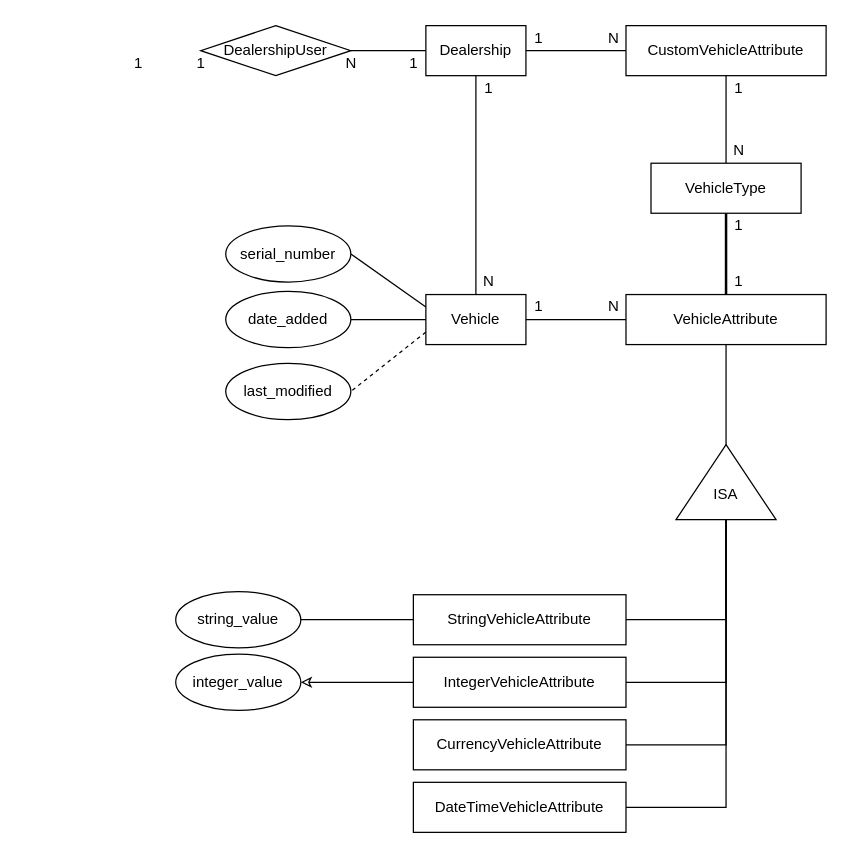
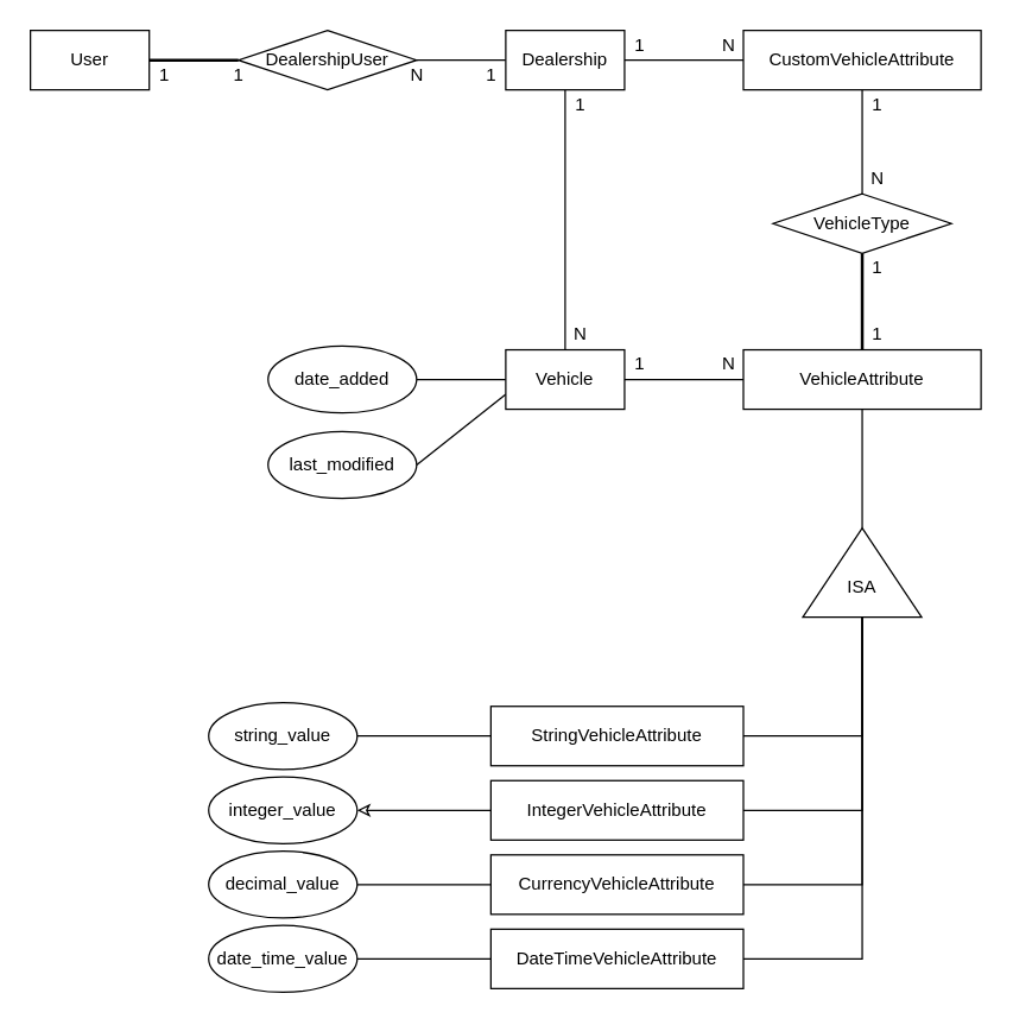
+ <mxCell id="3" value="User" style="rounded=0;whiteSpace=wrap;html=1;" vertex="1" parent="1"><mxGeometry x="20" y="20" width="80" height="40" as="geometry" /></mxCell>
+ <mxCell id="2" style="edgeStyle=orthogonalEdgeStyle;rounded=0;orthogonalLoop=1;jettySize=auto;html=1;exitX=1;exitY=0.5;exitDx=0;exitDy=0;entryX=0;entryY=0.5;entryDx=0;entryDy=0;strokeWidth=2;endArrow=none;endFill=0;" edge="1" parent="1" source="3" target="8"><mxGeometry relative="1" as="geometry" /></mxCell>
- <mxCell id="43" value="VehicleType" style="whiteSpace=wrap;html=1;rounded=0;" vertex="1" parent="1"><mxGeometry x="520" y="130" width="120" height="40" as="geometry" /></mxCell>
+ <mxCell id="43" value="VehicleType" style="rhombus;whiteSpace=wrap;html=1;" vertex="1" parent="1"><mxGeometry x="520" y="130" width="120" height="40" as="geometry" /></mxCell>
- <mxCell id="52" value="serial_number" style="ellipse;whiteSpace=wrap;html=1;" vertex="1" parent="1"><mxGeometry x="180" y="180" width="100" height="45" as="geometry" /></mxCell>
- <mxCell id="10" style="rounded=0;orthogonalLoop=1;jettySize=auto;html=1;exitX=0;exitY=0.25;exitDx=0;exitDy=0;entryX=1;entryY=0.5;entryDx=0;entryDy=0;endArrow=none;endFill=0;strokeWidth=1;" edge="1" parent="1" source="13" target="52"><mxGeometry relative="1" as="geometry" /></mxCell>
- <mxCell id="12" style="edgeStyle=none;rounded=0;orthogonalLoop=1;jettySize=auto;html=1;exitX=0;exitY=0.75;exitDx=0;exitDy=0;entryX=1;entryY=0.5;entryDx=0;entryDy=0;endArrow=none;endFill=0;strokeWidth=1;dashed=1;" edge="1" parent="1" source="13" target="54"><mxGeometry relative="1" as="geometry" /></mxCell>
+ <mxCell id="12" style="edgeStyle=none;rounded=0;orthogonalLoop=1;jettySize=auto;html=1;exitX=0;exitY=0.75;exitDx=0;exitDy=0;entryX=1;entryY=0.5;entryDx=0;entryDy=0;endArrow=none;endFill=0;strokeWidth=1;" edge="1" parent="1" source="13" target="54"><mxGeometry relative="1" as="geometry" /></mxCell>
+ <mxCell id="50" value="decimal_value" style="ellipse;whiteSpace=wrap;html=1;" vertex="1" parent="1"><mxGeometry x="140" y="572.5" width="100" height="45" as="geometry" /></mxCell>
+ <mxCell id="37" style="edgeStyle=orthogonalEdgeStyle;rounded=0;orthogonalLoop=1;jettySize=auto;html=1;exitX=0;exitY=0.5;exitDx=0;exitDy=0;entryX=1;entryY=0.5;entryDx=0;entryDy=0;endArrow=none;endFill=0;strokeWidth=1;" edge="1" parent="1" source="38" target="50"><mxGeometry relative="1" as="geometry" /></mxCell>
+ <mxCell id="51" value="date_time_value" style="ellipse;whiteSpace=wrap;html=1;" vertex="1" parent="1"><mxGeometry x="140" y="622.5" width="100" height="45" as="geometry" /></mxCell>
+ <mxCell id="39" style="edgeStyle=orthogonalEdgeStyle;rounded=0;orthogonalLoop=1;jettySize=auto;html=1;exitX=0;exitY=0.5;exitDx=0;exitDy=0;entryX=1;entryY=0.5;entryDx=0;entryDy=0;endArrow=none;endFill=0;strokeWidth=1;" edge="1" parent="1" source="40" target="51"><mxGeometry relative="1" as="geometry" /></mxCell>
